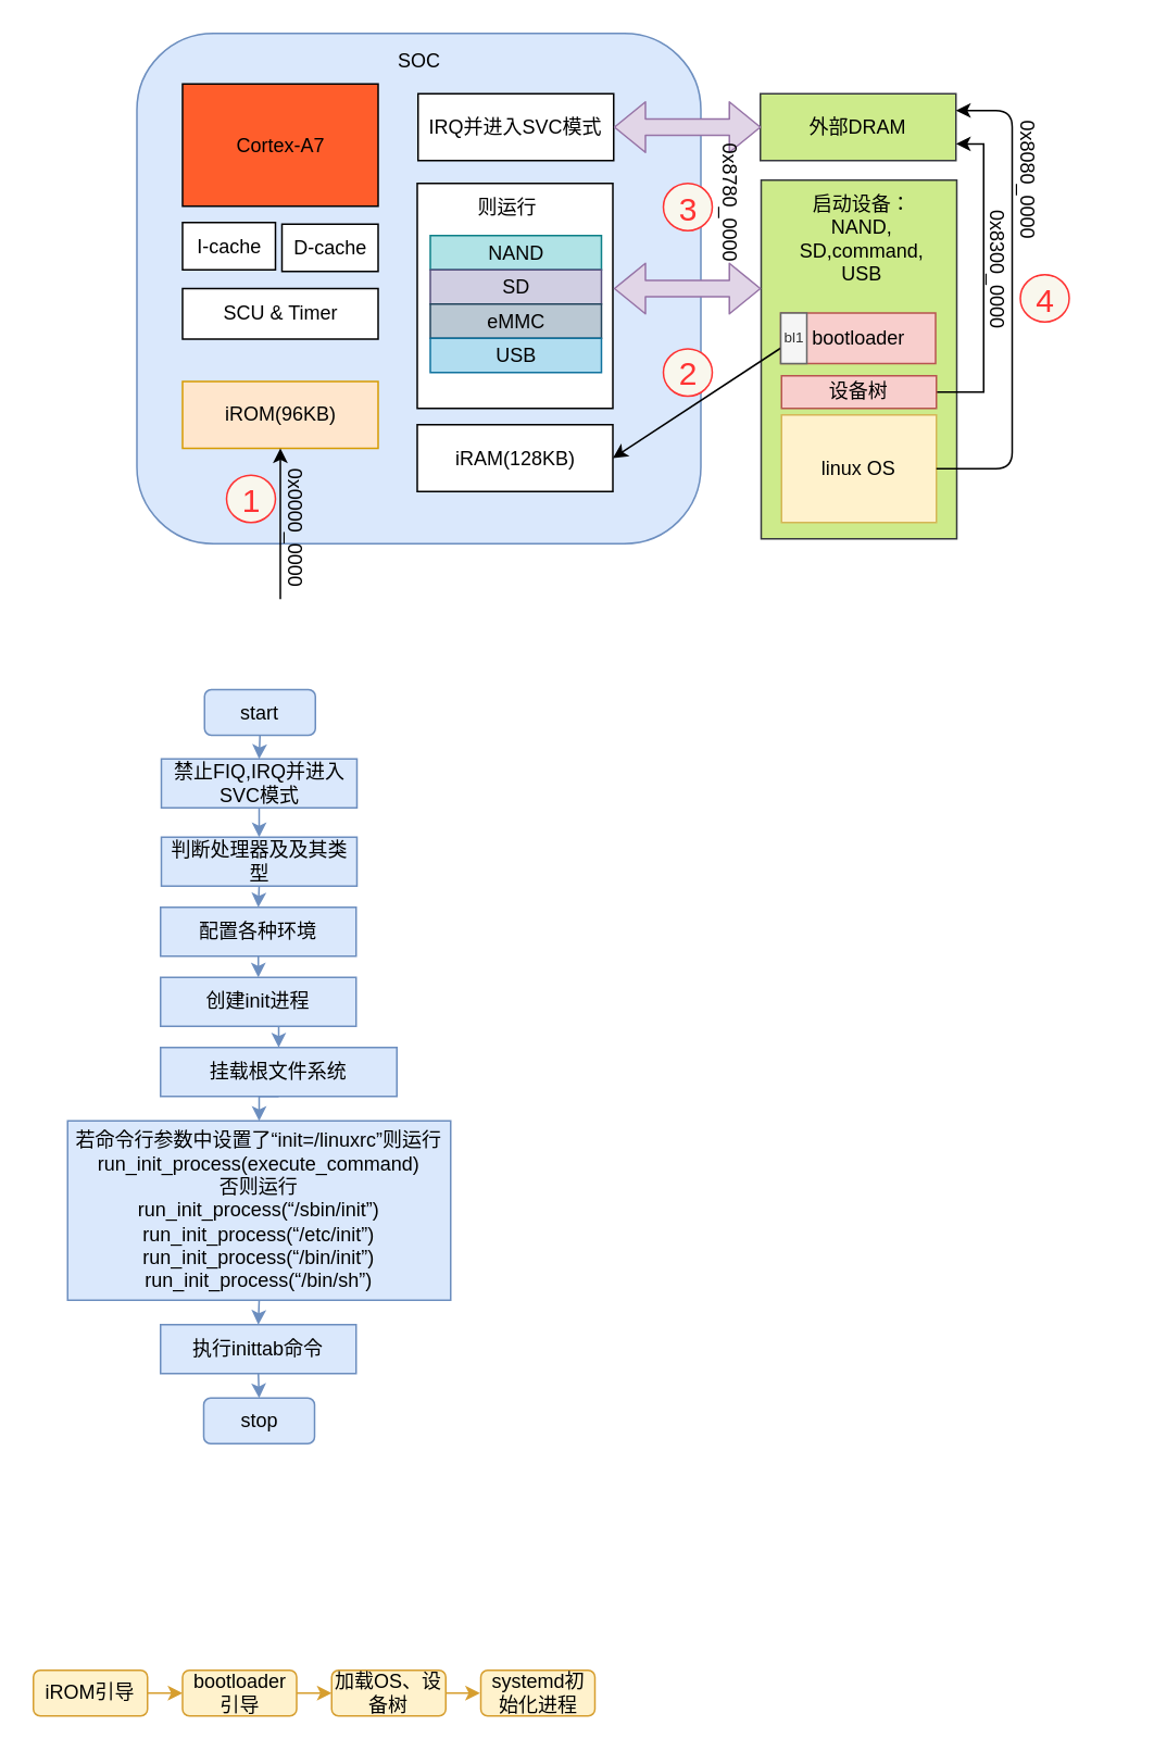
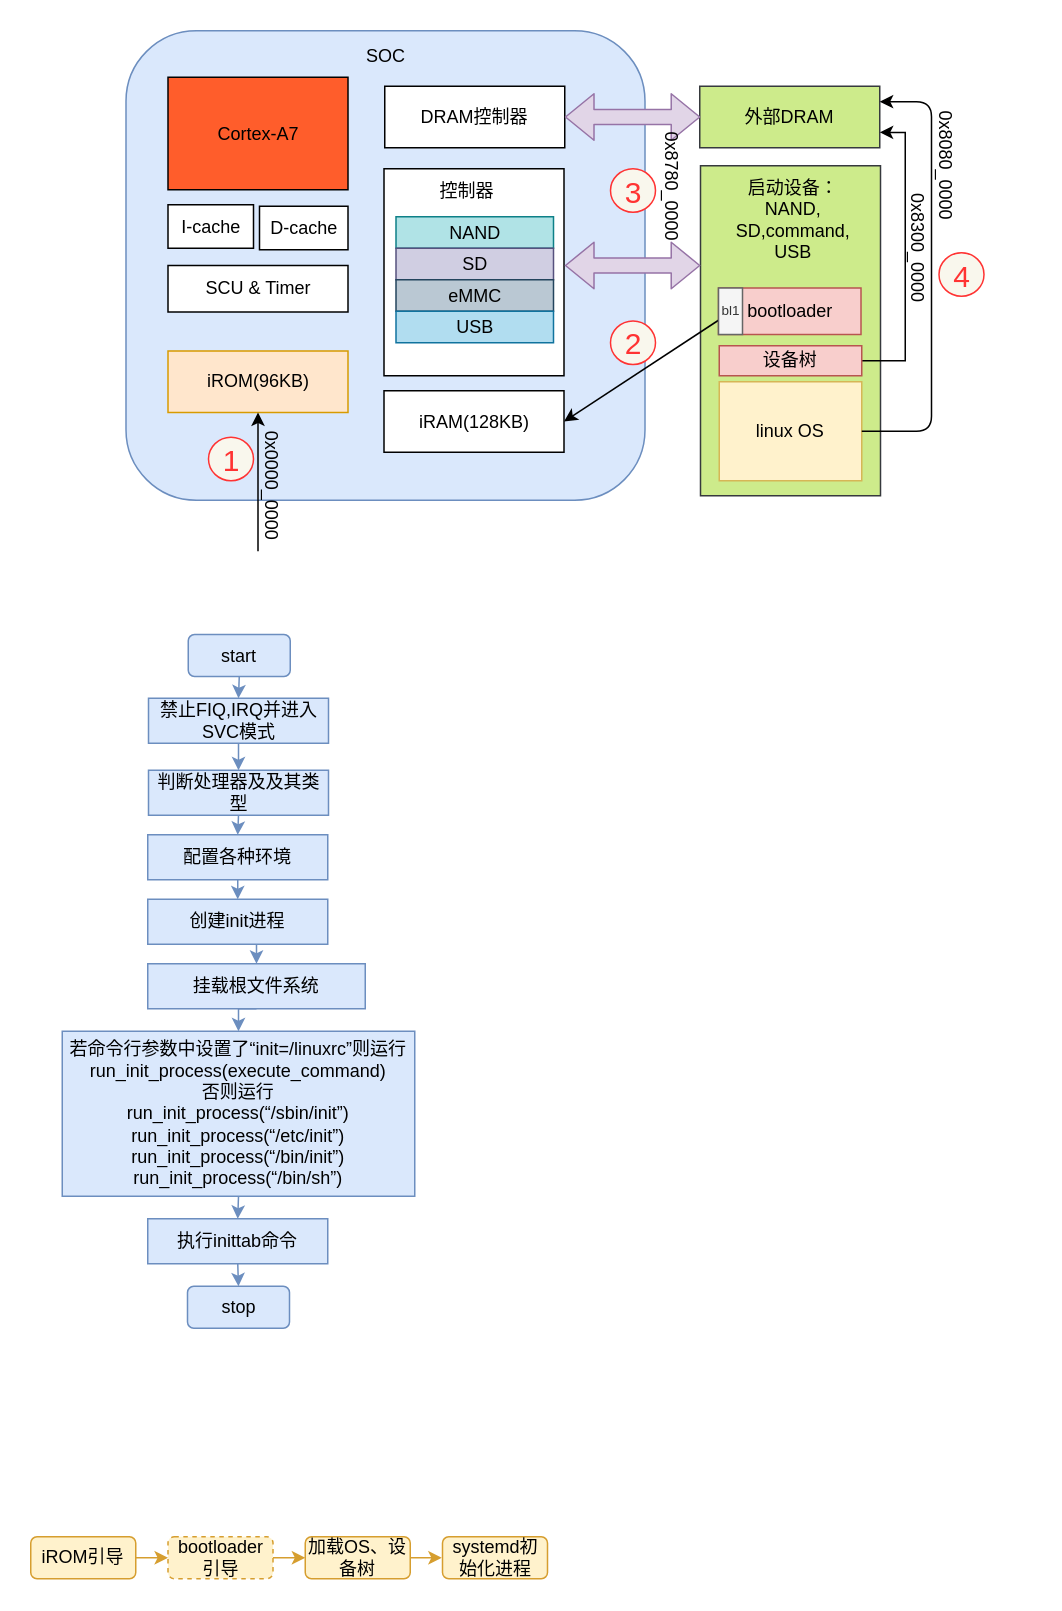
- <mxCell id="12" value="IRQ并进入SVC模式" style="rounded=0;whiteSpace=wrap;html=1;" parent="1" vertex="1"><mxGeometry x="256" y="57" width="120" height="41" as="geometry" /></mxCell>
+ <mxCell id="12" value="DRAM控制器" style="rounded=0;whiteSpace=wrap;html=1;" parent="1" vertex="1"><mxGeometry x="256" y="57" width="120" height="41" as="geometry" /></mxCell>
- <mxCell id="11" value="则运行" style="text;html=1;strokeColor=none;fillColor=none;align=center;verticalAlign=middle;whiteSpace=wrap;rounded=0;" parent="1" vertex="1"><mxGeometry x="290.5" y="117" width="40" height="20" as="geometry" /></mxCell>
+ <mxCell id="11" value="控制器" style="text;html=1;strokeColor=none;fillColor=none;align=center;verticalAlign=middle;whiteSpace=wrap;rounded=0;" parent="1" vertex="1"><mxGeometry x="290.5" y="117" width="40" height="20" as="geometry" /></mxCell>
- <mxCell id="58" value="bootloader引导" style="rounded=1;whiteSpace=wrap;html=1;fillColor=#fff2cc;strokeColor=#D69E2F;" parent="1" vertex="1"><mxGeometry x="111.5" y="1024" width="70" height="28" as="geometry" /></mxCell>
+ <mxCell id="58" value="bootloader引导" style="rounded=1;whiteSpace=wrap;html=1;fillColor=#fff2cc;strokeColor=#D69E2F;dashed=1;" parent="1" vertex="1"><mxGeometry x="111.5" y="1024" width="70" height="28" as="geometry" /></mxCell>
